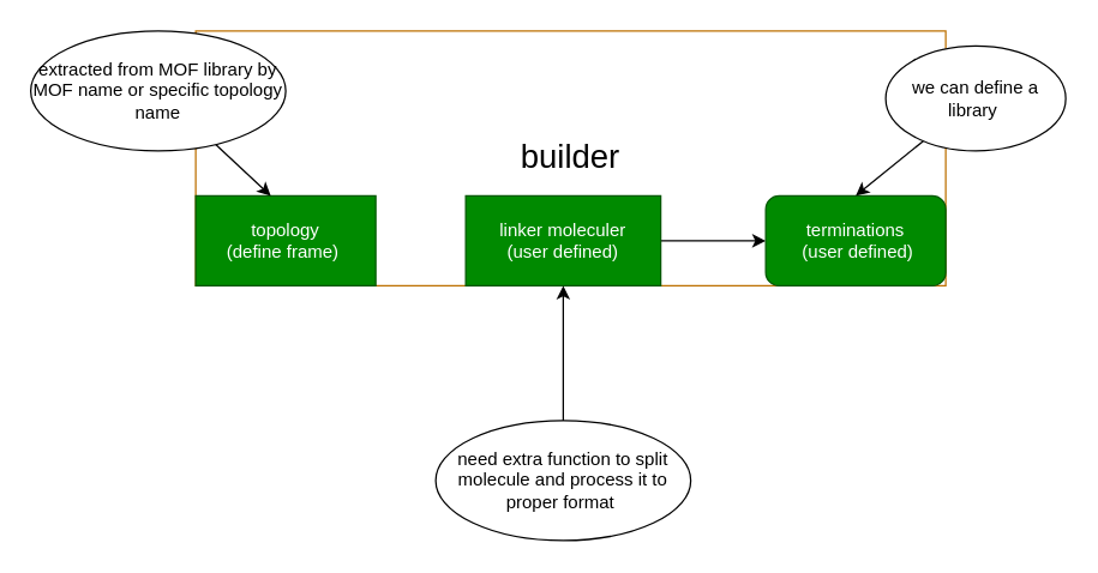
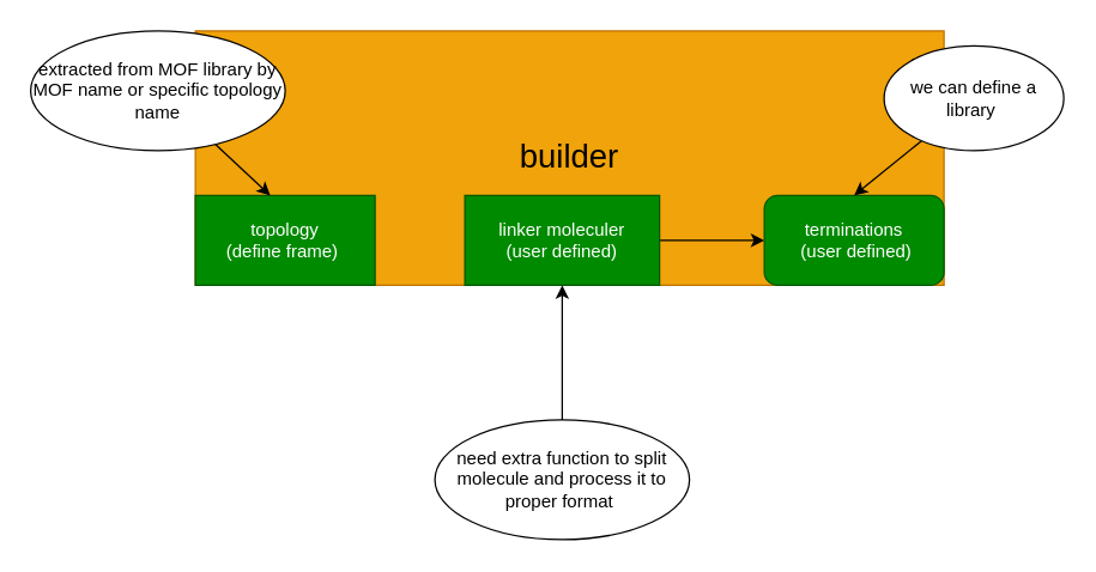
- <mxCell id="2" value="&lt;font style=&quot;font-size: 22px;&quot;&gt;builder&lt;/font&gt;" style="whiteSpace=wrap;html=1;fillColor=#ffffff;fontColor=#000000;strokeColor=#BD7000;" vertex="1" parent="1"><mxGeometry x="130" y="20" width="500" height="170" as="geometry" /></mxCell>
+ <mxCell id="2" value="&lt;font style=&quot;font-size: 22px;&quot;&gt;builder&lt;/font&gt;" style="whiteSpace=wrap;html=1;fillColor=#f0a30a;fontColor=#000000;strokeColor=#BD7000;" vertex="1" parent="1"><mxGeometry x="130" y="20" width="500" height="170" as="geometry" /></mxCell>
